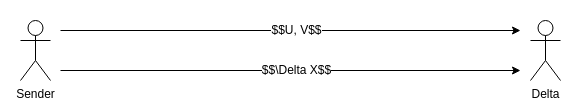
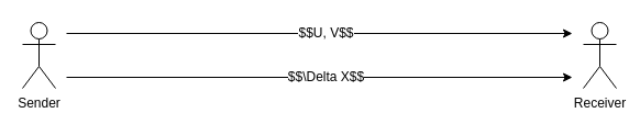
- <mxCell id="3" value="Delta" style="shape=umlActor;verticalLabelPosition=bottom;labelBackgroundColor=#ffffff;verticalAlign=top;html=1;outlineConnect=0;" vertex="1" parent="1"><mxGeometry x="530" y="20" width="30" height="60" as="geometry" /></mxCell>
+ <mxCell id="3" value="Receiver" style="shape=umlActor;verticalLabelPosition=bottom;labelBackgroundColor=#ffffff;verticalAlign=top;html=1;outlineConnect=0;" vertex="1" parent="1"><mxGeometry x="530" y="20" width="30" height="60" as="geometry" /></mxCell>
